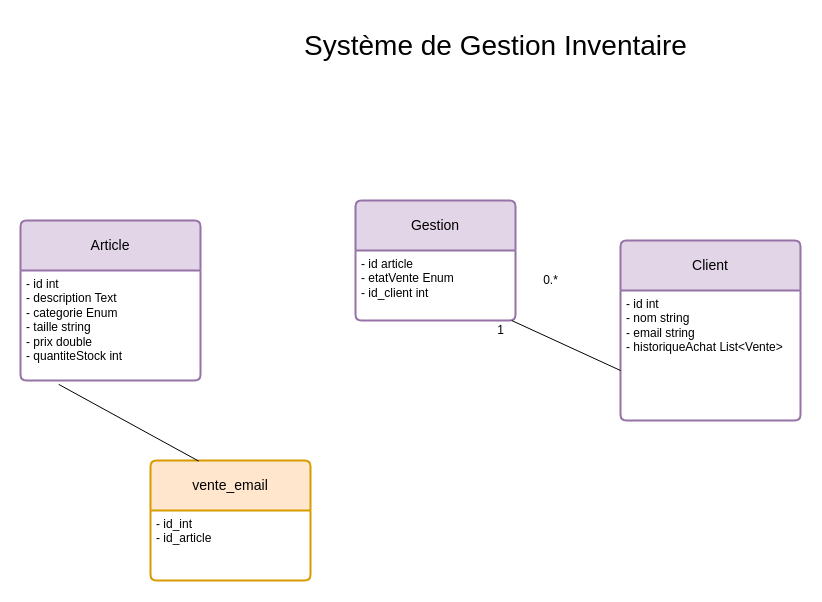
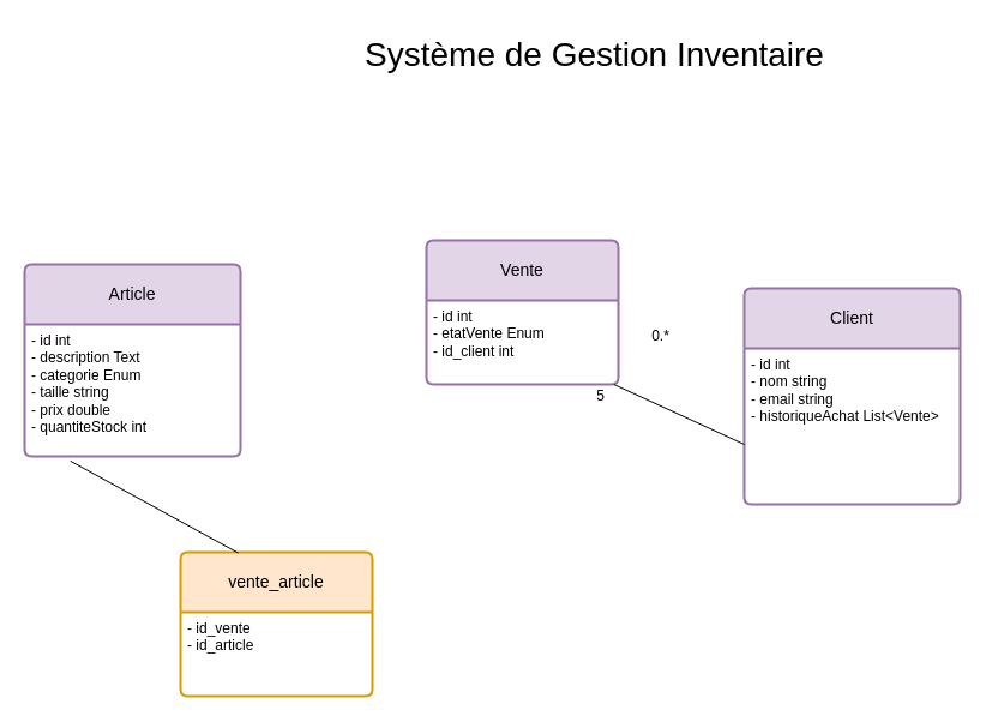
- <mxCell id="8" value="Gestion" style="swimlane;childLayout=stackLayout;horizontal=1;startSize=50;horizontalStack=0;rounded=1;fontSize=14;fontStyle=0;strokeWidth=2;resizeParent=0;resizeLast=1;shadow=0;dashed=0;align=center;arcSize=4;whiteSpace=wrap;html=1;fillColor=#e1d5e7;strokeColor=#9673a6;" vertex="1" parent="1"><mxGeometry x="355" y="200" width="160" height="120" as="geometry" /></mxCell>
+ <mxCell id="8" value="Vente" style="swimlane;childLayout=stackLayout;horizontal=1;startSize=50;horizontalStack=0;rounded=1;fontSize=14;fontStyle=0;strokeWidth=2;resizeParent=0;resizeLast=1;shadow=0;dashed=0;align=center;arcSize=4;whiteSpace=wrap;html=1;fillColor=#e1d5e7;strokeColor=#9673a6;" vertex="1" parent="1"><mxGeometry x="355" y="200" width="160" height="120" as="geometry" /></mxCell>
- <mxCell id="9" value="- id article&lt;div&gt;- etatVente Enum&lt;/div&gt;&lt;div&gt;- id_client int&lt;/div&gt;" style="align=left;strokeColor=none;fillColor=none;spacingLeft=4;fontSize=12;verticalAlign=top;resizable=0;rotatable=0;part=1;html=1;" vertex="1" parent="8"><mxGeometry y="50" width="160" height="70" as="geometry" /></mxCell>
+ <mxCell id="9" value="- id int&lt;div&gt;- etatVente Enum&lt;/div&gt;&lt;div&gt;- id_client int&lt;/div&gt;" style="align=left;strokeColor=none;fillColor=none;spacingLeft=4;fontSize=12;verticalAlign=top;resizable=0;rotatable=0;part=1;html=1;" vertex="1" parent="8"><mxGeometry y="50" width="160" height="70" as="geometry" /></mxCell>
- <mxCell id="2" value="1" style="text;html=1;align=center;verticalAlign=middle;resizable=0;points=[];autosize=1;strokeColor=none;fillColor=none;" vertex="1" parent="1"><mxGeometry x="485" y="315" width="30" height="30" as="geometry" /></mxCell>
+ <mxCell id="2" value="5" style="text;html=1;align=center;verticalAlign=middle;resizable=0;points=[];autosize=1;strokeColor=none;fillColor=none;" vertex="1" parent="1"><mxGeometry x="485" y="315" width="30" height="30" as="geometry" /></mxCell>
- <mxCell id="10" value="vente_email" style="swimlane;childLayout=stackLayout;horizontal=1;startSize=50;horizontalStack=0;rounded=1;fontSize=14;fontStyle=0;strokeWidth=2;resizeParent=0;resizeLast=1;shadow=0;dashed=0;align=center;arcSize=4;whiteSpace=wrap;html=1;fillColor=#ffe6cc;strokeColor=#d79b00;" vertex="1" parent="1"><mxGeometry x="150" y="460" width="160" height="120" as="geometry" /></mxCell>
+ <mxCell id="10" value="vente_article" style="swimlane;childLayout=stackLayout;horizontal=1;startSize=50;horizontalStack=0;rounded=1;fontSize=14;fontStyle=0;strokeWidth=2;resizeParent=0;resizeLast=1;shadow=0;dashed=0;align=center;arcSize=4;whiteSpace=wrap;html=1;fillColor=#ffe6cc;strokeColor=#d79b00;" vertex="1" parent="1"><mxGeometry x="150" y="460" width="160" height="120" as="geometry" /></mxCell>
- <mxCell id="11" value="- id_int&lt;div&gt;- id_article&lt;/div&gt;" style="align=left;strokeColor=none;fillColor=none;spacingLeft=4;fontSize=12;verticalAlign=top;resizable=0;rotatable=0;part=1;html=1;" vertex="1" parent="10"><mxGeometry y="50" width="160" height="70" as="geometry" /></mxCell>
+ <mxCell id="11" value="- id_vente&lt;div&gt;- id_article&lt;/div&gt;" style="align=left;strokeColor=none;fillColor=none;spacingLeft=4;fontSize=12;verticalAlign=top;resizable=0;rotatable=0;part=1;html=1;" vertex="1" parent="10"><mxGeometry y="50" width="160" height="70" as="geometry" /></mxCell>
